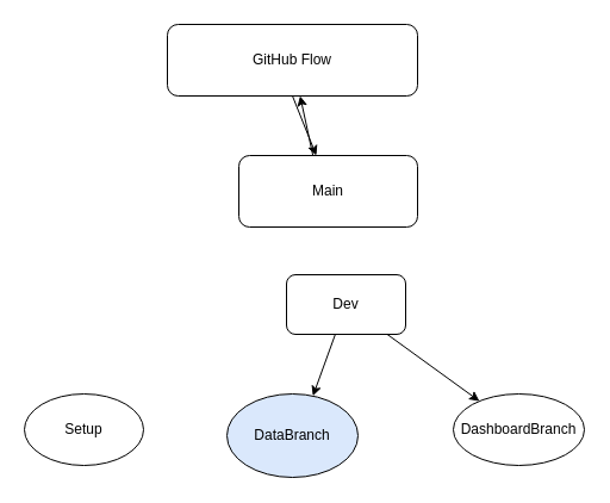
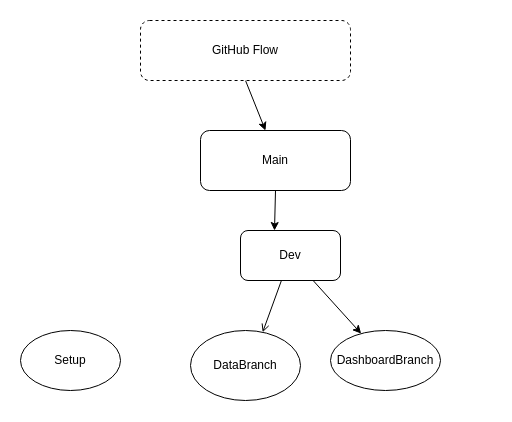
- <mxCell id="3" value="GitHub Flow" style="rounded=1;whiteSpace=wrap;html=1;" parent="1" vertex="1"><mxGeometry x="140" width="210" height="60" as="geometry" y="20" /></mxCell>
+ <mxCell id="3" value="GitHub Flow" style="rounded=1;whiteSpace=wrap;html=1;dashed=1;" parent="1" vertex="1"><mxGeometry x="140" width="210" height="60" as="geometry" y="20" /></mxCell>
- <mxCell id="4" style="edgeStyle=none;html=1;exitX=0.5;exitY=1;exitDx=0;exitDy=0;" parent="1" source="5" target="3" edge="1"><mxGeometry relative="1" as="geometry" /></mxCell>
+ <mxCell id="4" style="edgeStyle=none;html=1;exitX=0.5;exitY=1;exitDx=0;exitDy=0;entryX=0.34;entryY=0;entryDx=0;entryDy=0;entryPerimeter=0;" parent="1" source="5" target="8" edge="1"><mxGeometry relative="1" as="geometry" /></mxCell>
- <mxCell id="6" style="edgeStyle=none;html=1;entryX=0.656;entryY=0.025;entryDx=0;entryDy=0;entryPerimeter=0;" parent="1" source="8" target="10" edge="1"><mxGeometry relative="1" as="geometry" /></mxCell>
+ <mxCell id="6" style="edgeStyle=none;html=1;entryX=0.656;entryY=0.025;entryDx=0;entryDy=0;entryPerimeter=0;endArrow=open;" parent="1" source="8" target="10" edge="1"><mxGeometry relative="1" as="geometry" /></mxCell>
- <mxCell id="11" value="DashboardBranch" style="ellipse;whiteSpace=wrap;html=1;" parent="1" vertex="1"><mxGeometry x="380" y="330" width="110" height="60" as="geometry" /></mxCell>
+ <mxCell id="11" value="DashboardBranch" style="ellipse;whiteSpace=wrap;html=1;" parent="1" vertex="1"><mxGeometry x="330" y="330" width="110" height="60" as="geometry" /></mxCell>
- <mxCell id="10" value="DataBranch" style="ellipse;whiteSpace=wrap;html=1;fillColor=#dae8fc;" parent="1" vertex="1"><mxGeometry x="190" y="330" width="110" height="70" as="geometry" /></mxCell>
+ <mxCell id="10" value="DataBranch" style="ellipse;whiteSpace=wrap;html=1;" parent="1" vertex="1"><mxGeometry x="190" y="330" width="110" height="70" as="geometry" /></mxCell>
